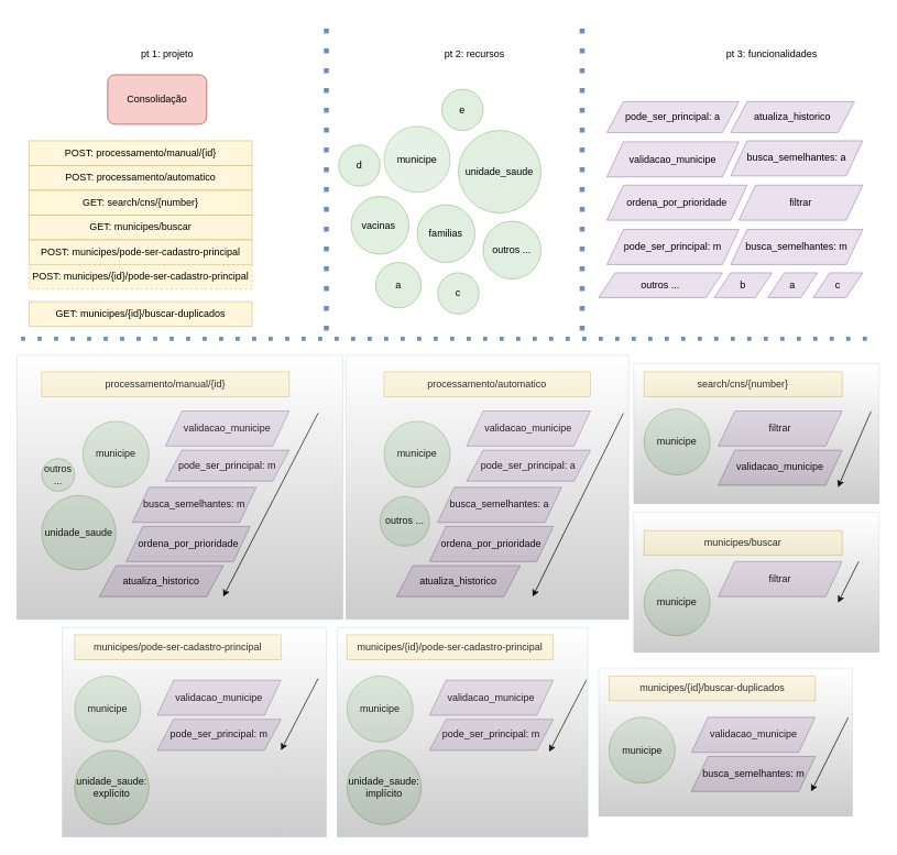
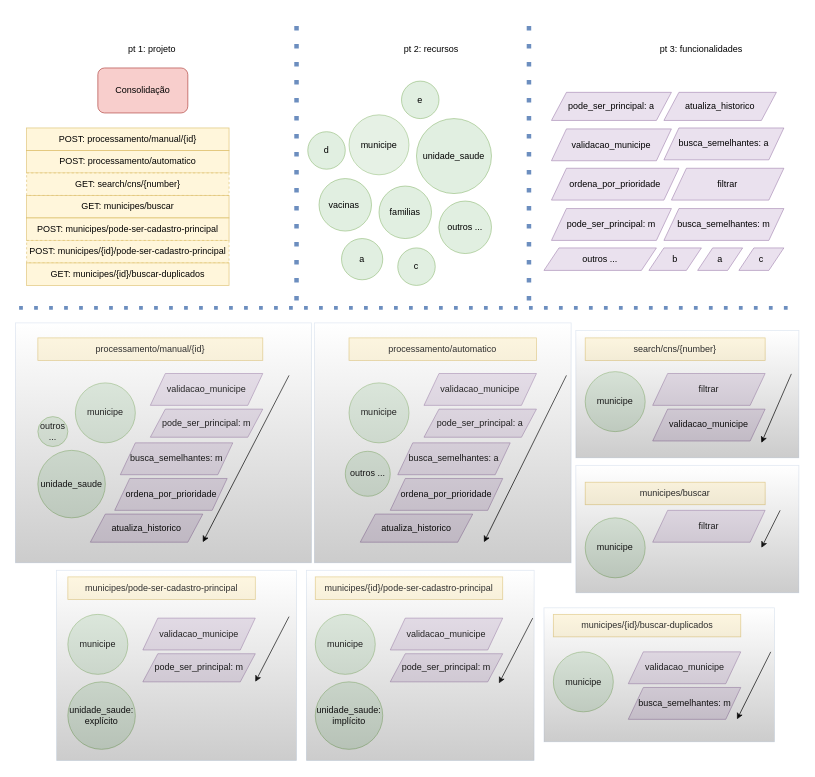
- <mxCell id="4" value="GET: search/cns/{number}" style="rounded=0;whiteSpace=wrap;html=1;fillColor=#fff2cc;strokeColor=#d6b656;opacity=70;" vertex="1" parent="1"><mxGeometry x="35" y="230" width="270" height="30" as="geometry" /></mxCell>
+ <mxCell id="4" value="GET: search/cns/{number}" style="rounded=0;whiteSpace=wrap;html=1;fillColor=#fff2cc;strokeColor=#d6b656;opacity=70;dashed=1;" vertex="1" parent="1"><mxGeometry x="35" y="230" width="270" height="30" as="geometry" /></mxCell>
- <mxCell id="8" value="GET: municipes/{id}/buscar-duplicados" style="rounded=0;whiteSpace=wrap;html=1;fillColor=#fff2cc;strokeColor=#d6b656;opacity=70;" vertex="1" parent="1"><mxGeometry x="35" y="365" width="270" height="30" as="geometry" /></mxCell>
+ <mxCell id="8" value="GET: municipes/{id}/buscar-duplicados" style="rounded=0;whiteSpace=wrap;html=1;fillColor=#fff2cc;strokeColor=#d6b656;opacity=70;" vertex="1" parent="1"><mxGeometry x="35" y="350" width="270" height="30" as="geometry" /></mxCell>
